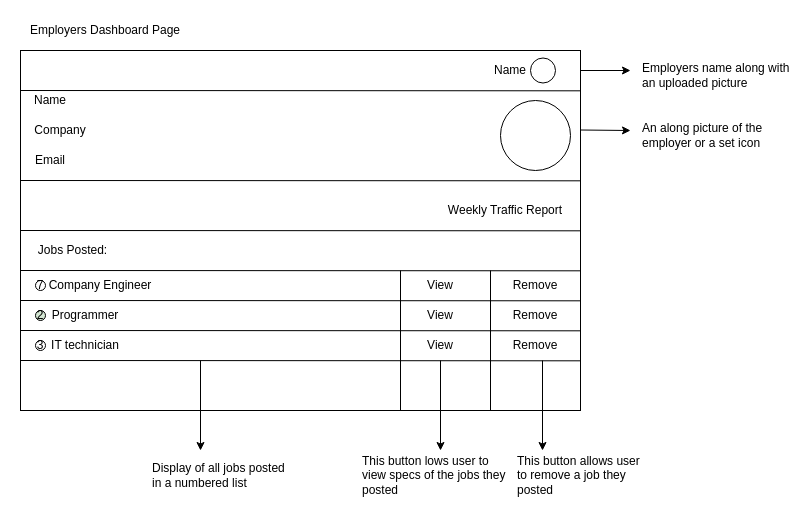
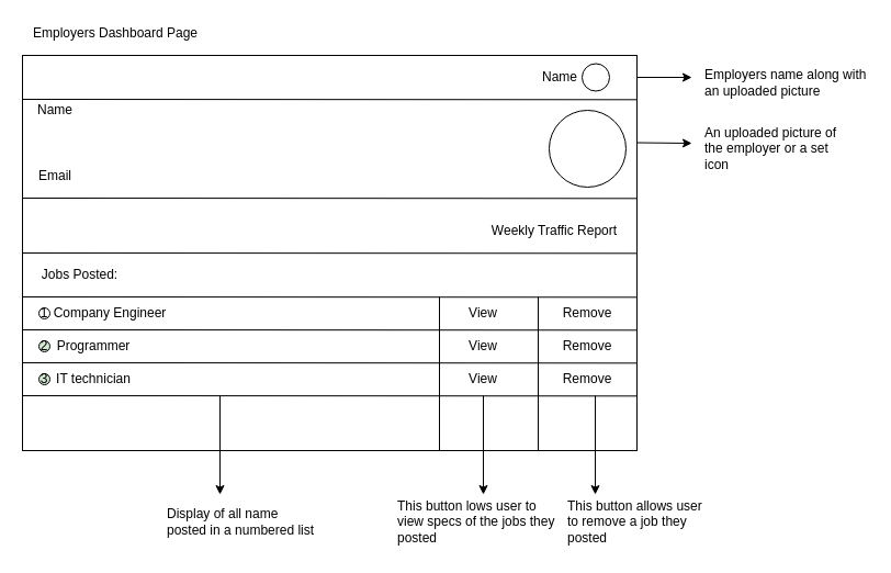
- <mxCell id="8" value="Company" style="text;html=1;strokeColor=none;fillColor=none;align=center;verticalAlign=middle;whiteSpace=wrap;rounded=0;" vertex="1" parent="1"><mxGeometry x="30" y="120" width="60" height="20" as="geometry" /></mxCell>
- <mxCell id="39" value="An along picture of the employer or a set icon" style="text;html=1;strokeColor=none;fillColor=none;align=left;verticalAlign=middle;whiteSpace=wrap;rounded=0;" vertex="1" parent="1"><mxGeometry x="640" y="110" width="140" height="50" as="geometry" /></mxCell>
+ <mxCell id="39" value="An uploaded picture of the employer or a set icon" style="text;html=1;strokeColor=none;fillColor=none;align=left;verticalAlign=middle;whiteSpace=wrap;rounded=0;" vertex="1" parent="1"><mxGeometry x="640" y="110" width="140" height="50" as="geometry" /></mxCell>
- <mxCell id="18" value="7" style="ellipse;whiteSpace=wrap;html=1;aspect=fixed;" vertex="1" parent="1"><mxGeometry x="35" y="280" width="10" height="10" as="geometry" /></mxCell>
+ <mxCell id="18" value="1" style="ellipse;whiteSpace=wrap;html=1;aspect=fixed;" vertex="1" parent="1"><mxGeometry x="35" y="280" width="10" height="10" as="geometry" /></mxCell>
- <mxCell id="20" value="3" style="ellipse;whiteSpace=wrap;html=1;aspect=fixed;" vertex="1" parent="1"><mxGeometry x="35" y="340" width="10" height="10" as="geometry" /></mxCell>
+ <mxCell id="20" value="3" style="ellipse;whiteSpace=wrap;html=1;aspect=fixed;fillColor=#d5e8d4;" vertex="1" parent="1"><mxGeometry x="35" y="340" width="10" height="10" as="geometry" /></mxCell>
- <mxCell id="37" value="Display of all jobs posted in a numbered list" style="text;html=1;strokeColor=none;fillColor=none;align=left;verticalAlign=middle;whiteSpace=wrap;rounded=0;" vertex="1" parent="1"><mxGeometry x="150" y="460" width="140" height="30" as="geometry" /></mxCell>
+ <mxCell id="37" value="Display of all name posted in a numbered list" style="text;html=1;strokeColor=none;fillColor=none;align=left;verticalAlign=middle;whiteSpace=wrap;rounded=0;" vertex="1" parent="1"><mxGeometry x="150" y="460" width="140" height="30" as="geometry" /></mxCell>
